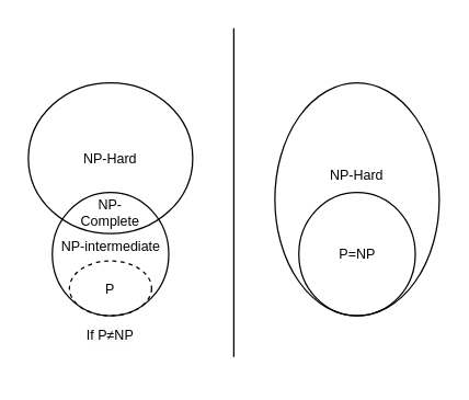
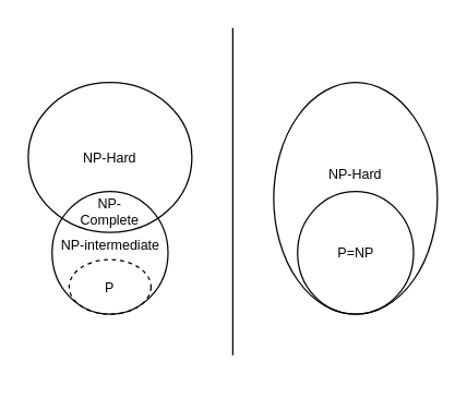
- <mxCell id="9" value="&lt;span style=&quot;color: rgb(0, 0, 0); font-family: Helvetica; font-size: 10px; font-style: normal; font-variant-ligatures: normal; font-variant-caps: normal; font-weight: 400; letter-spacing: normal; orphans: 2; text-indent: 0px; text-transform: none; widows: 2; word-spacing: 0px; -webkit-text-stroke-width: 0px; background-color: rgb(251, 251, 251); text-decoration-thickness: initial; text-decoration-style: initial; text-decoration-color: initial; float: none; display: inline !important;&quot;&gt;If P≠NP&lt;/span&gt;" style="text;whiteSpace=wrap;html=1;align=center;" vertex="1" parent="1"><mxGeometry x="45" y="230" width="70" height="40" as="geometry" /></mxCell>
